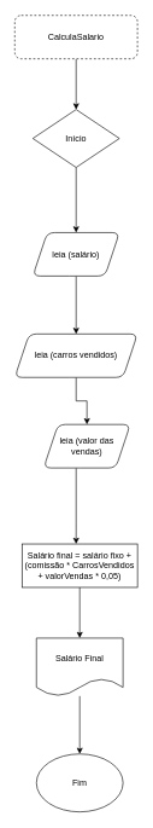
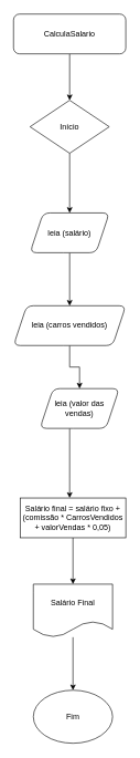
- <mxCell id="3" value="CalculaSalario" style="rounded=1;whiteSpace=wrap;html=1;dashed=1;" vertex="1" parent="1"><mxGeometry x="20" y="20" width="170" height="60" as="geometry" /></mxCell>
+ <mxCell id="3" value="CalculaSalario" style="rounded=1;whiteSpace=wrap;html=1;" vertex="1" parent="1"><mxGeometry x="20" y="20" width="170" height="60" as="geometry" /></mxCell>
